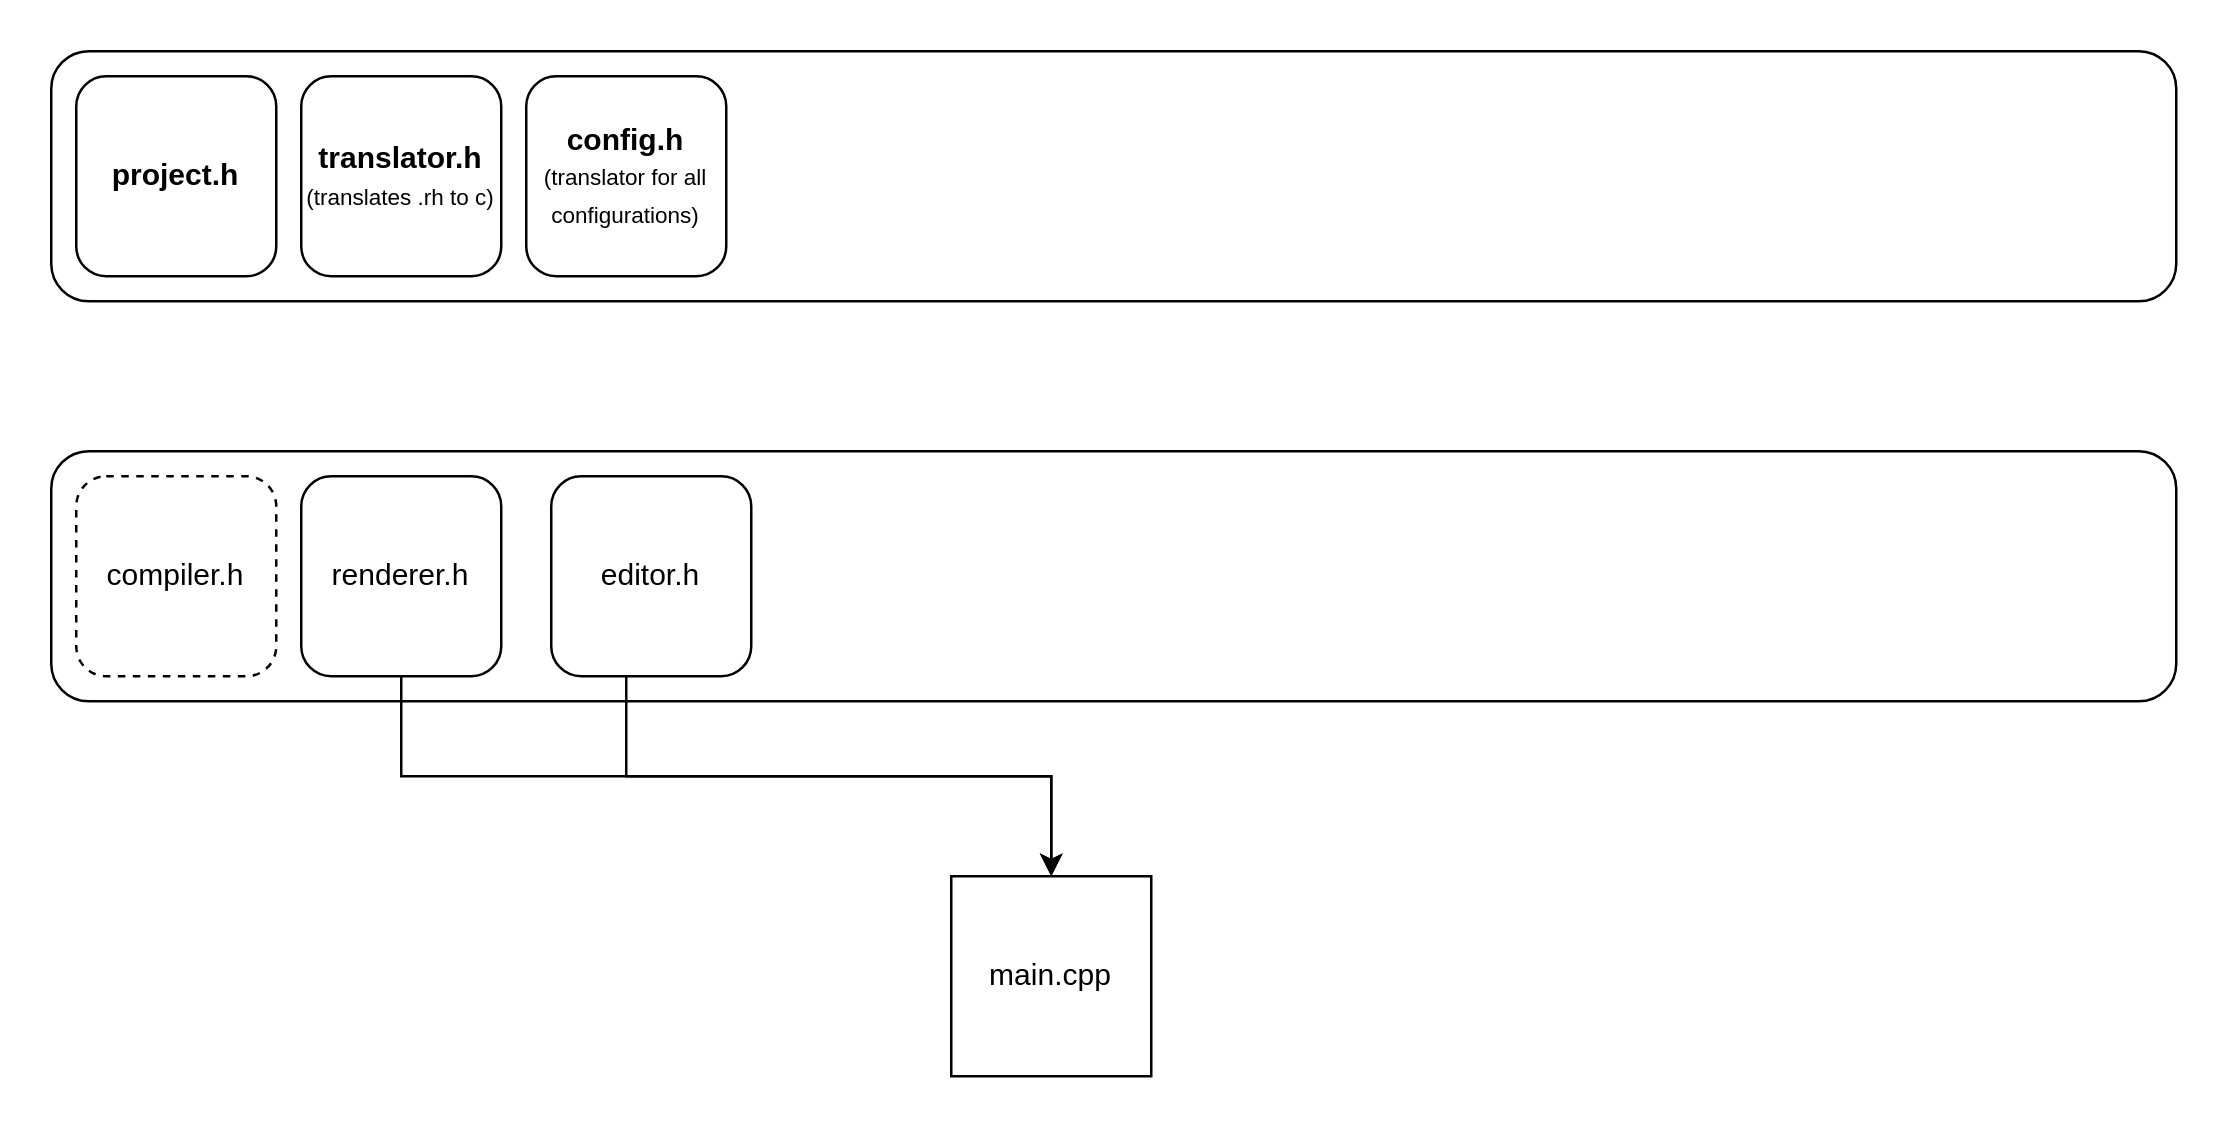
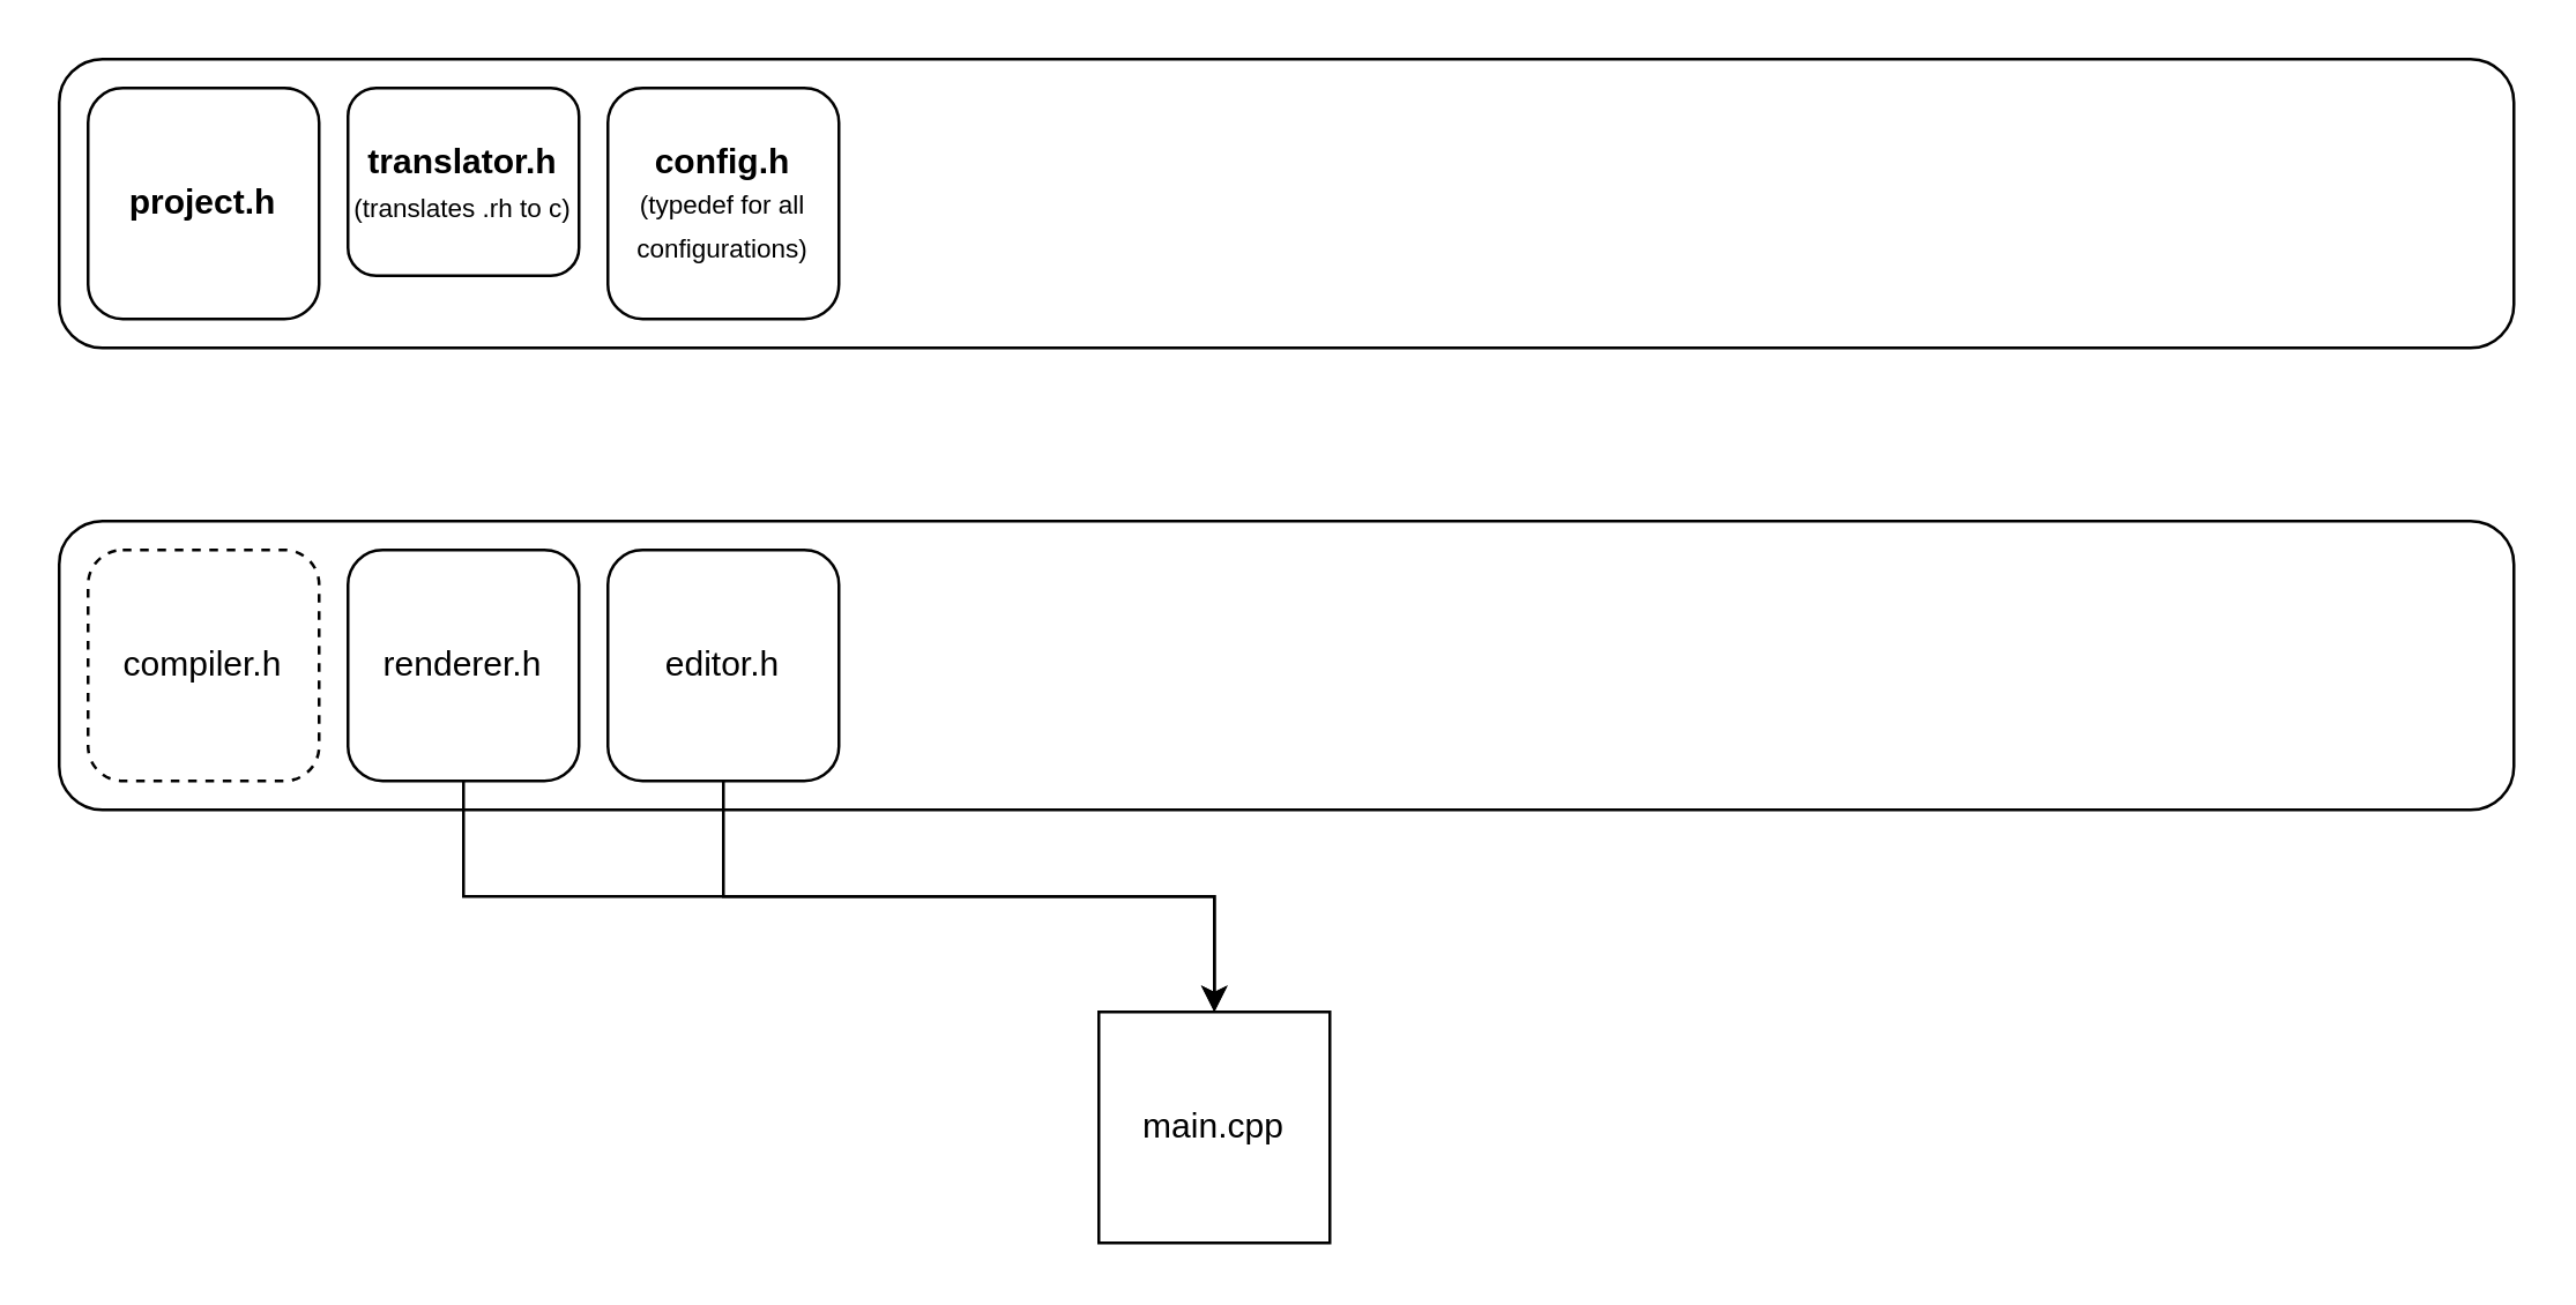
- <mxCell id="5" value="&lt;b&gt;translator.h&lt;/b&gt;&lt;div&gt;&lt;font style=&quot;font-size: 9px;&quot;&gt;(translates .rh to c)&lt;/font&gt;&lt;/div&gt;" style="whiteSpace=wrap;html=1;aspect=fixed;rounded=1;" vertex="1" parent="3"><mxGeometry x="100" y="10" width="80" height="80" as="geometry" /></mxCell>
+ <mxCell id="5" value="&lt;b&gt;translator.h&lt;/b&gt;&lt;div&gt;&lt;font style=&quot;font-size: 9px;&quot;&gt;(translates .rh to c)&lt;/font&gt;&lt;/div&gt;" style="whiteSpace=wrap;html=1;aspect=fixed;rounded=1;" vertex="1" parent="3"><mxGeometry x="100" y="10" width="80" height="65" as="geometry" /></mxCell>
- <mxCell id="6" value="&lt;b&gt;config.h&lt;/b&gt;&lt;div&gt;&lt;font style=&quot;font-size: 9px;&quot;&gt;(translator for all configurations)&lt;/font&gt;&lt;/div&gt;" style="whiteSpace=wrap;html=1;aspect=fixed;rounded=1;" vertex="1" parent="3"><mxGeometry x="190" y="10" width="80" height="80" as="geometry" /></mxCell>
+ <mxCell id="6" value="&lt;b&gt;config.h&lt;/b&gt;&lt;div&gt;&lt;font style=&quot;font-size: 9px;&quot;&gt;(typedef for all configurations)&lt;/font&gt;&lt;/div&gt;" style="whiteSpace=wrap;html=1;aspect=fixed;rounded=1;" vertex="1" parent="3"><mxGeometry x="190" y="10" width="80" height="80" as="geometry" /></mxCell>
- <mxCell id="9" value="editor.h" style="whiteSpace=wrap;html=1;aspect=fixed;rounded=1;" vertex="1" parent="8"><mxGeometry x="200" y="10" width="80" height="80" as="geometry" /></mxCell>
+ <mxCell id="9" value="editor.h" style="whiteSpace=wrap;html=1;aspect=fixed;rounded=1;" vertex="1" parent="8"><mxGeometry x="190" y="10" width="80" height="80" as="geometry" /></mxCell>
